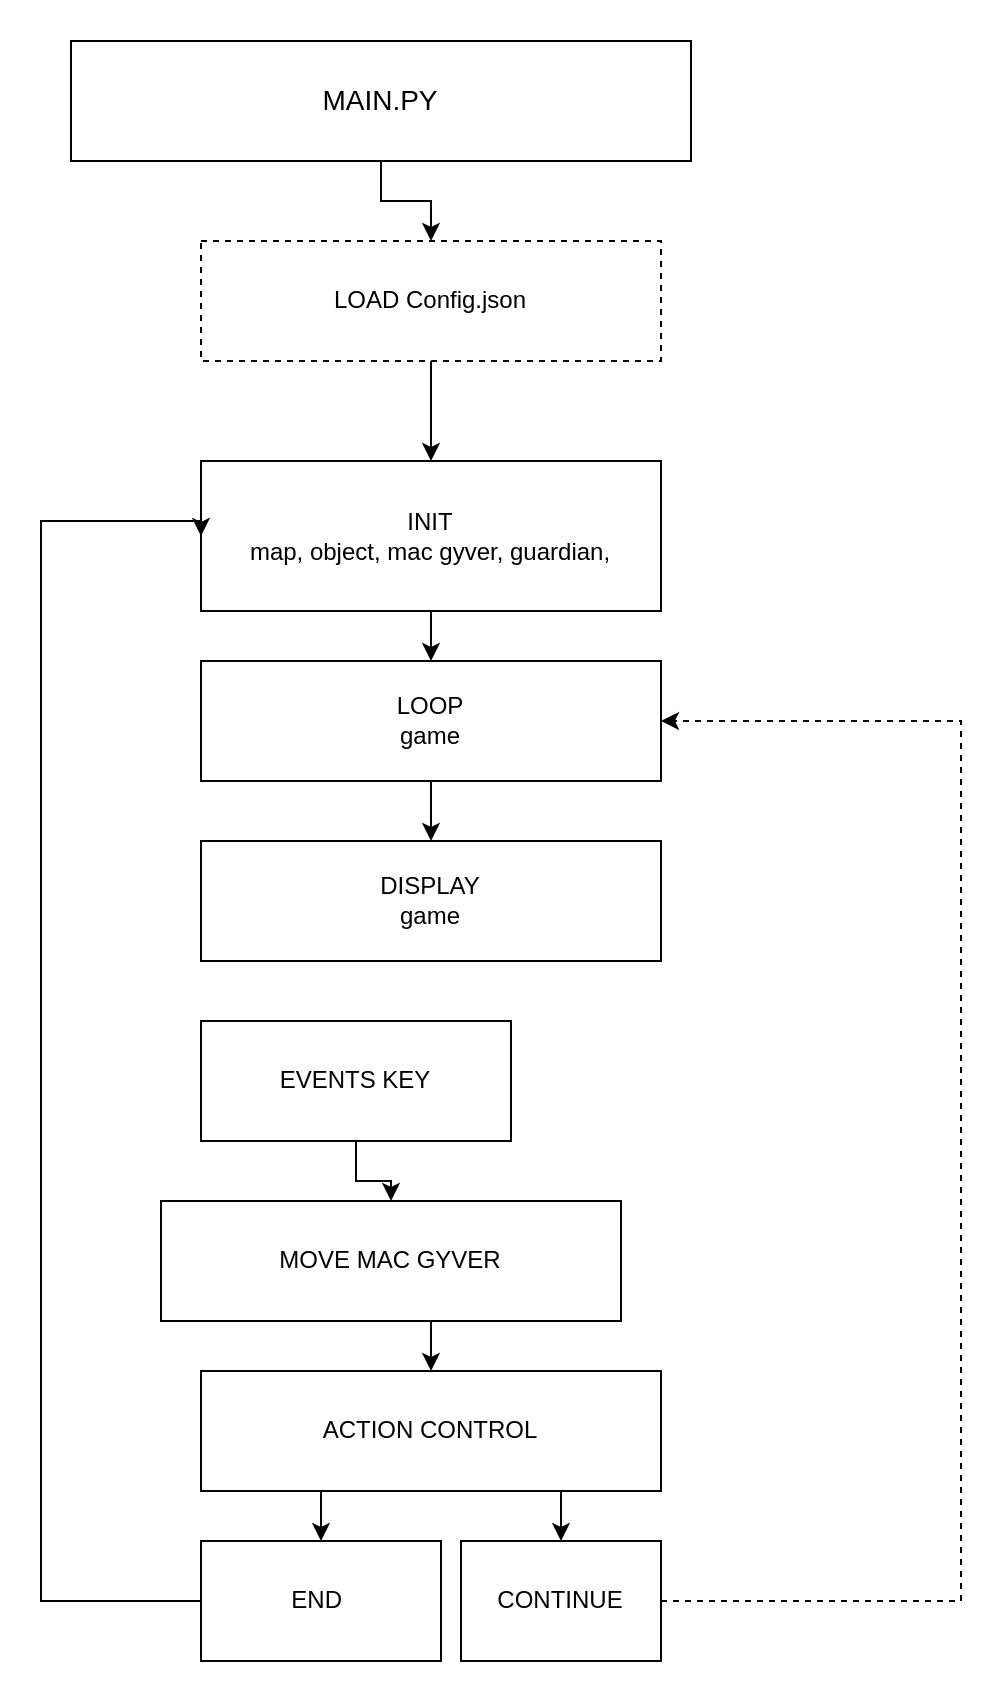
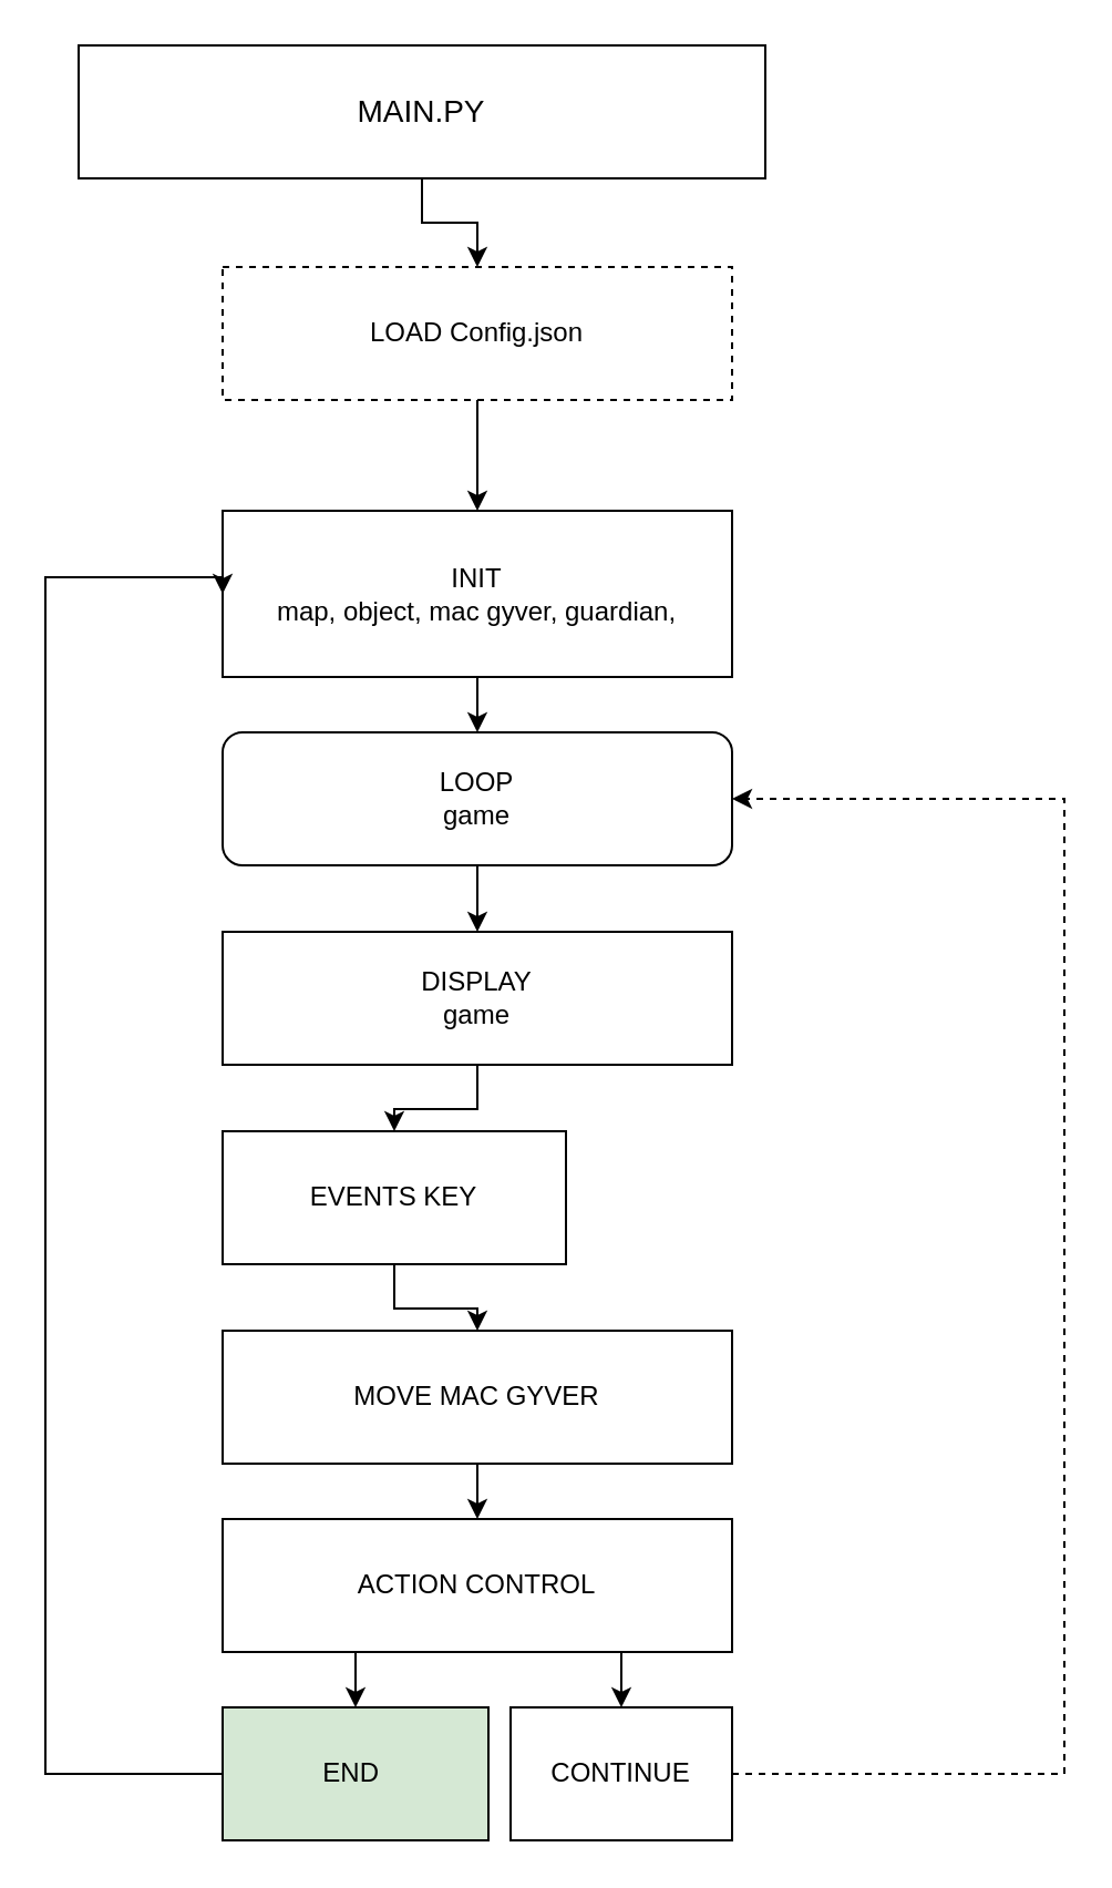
- <mxCell id="9" value="LOOP&lt;br&gt;game" style="rounded=0;whiteSpace=wrap;html=1;" vertex="1" parent="1"><mxGeometry x="100" y="330" width="230" height="60" as="geometry" /></mxCell>
+ <mxCell id="9" value="LOOP&lt;br&gt;game" style="whiteSpace=wrap;html=1;rounded=1;" vertex="1" parent="1"><mxGeometry x="100" y="330" width="230" height="60" as="geometry" /></mxCell>
+ <mxCell id="10" value="" style="edgeStyle=orthogonalEdgeStyle;rounded=0;orthogonalLoop=1;jettySize=auto;html=1;" edge="1" parent="1" source="11" target="13"><mxGeometry relative="1" as="geometry" /></mxCell>
- <mxCell id="15" value="MOVE MAC GYVER" style="rounded=0;whiteSpace=wrap;html=1;" vertex="1" parent="1"><mxGeometry x="80" y="600" width="230" height="60" as="geometry" /></mxCell>
+ <mxCell id="15" value="MOVE MAC GYVER" style="rounded=0;whiteSpace=wrap;html=1;" vertex="1" parent="1"><mxGeometry x="100" y="600" width="230" height="60" as="geometry" /></mxCell>
- <mxCell id="20" value="END&amp;nbsp;" style="rounded=0;whiteSpace=wrap;html=1;" vertex="1" parent="1"><mxGeometry x="100" y="770" width="120" height="60" as="geometry" /></mxCell>
+ <mxCell id="20" value="END&amp;nbsp;" style="rounded=0;whiteSpace=wrap;html=1;fillColor=#d5e8d4;" vertex="1" parent="1"><mxGeometry x="100" y="770" width="120" height="60" as="geometry" /></mxCell>
